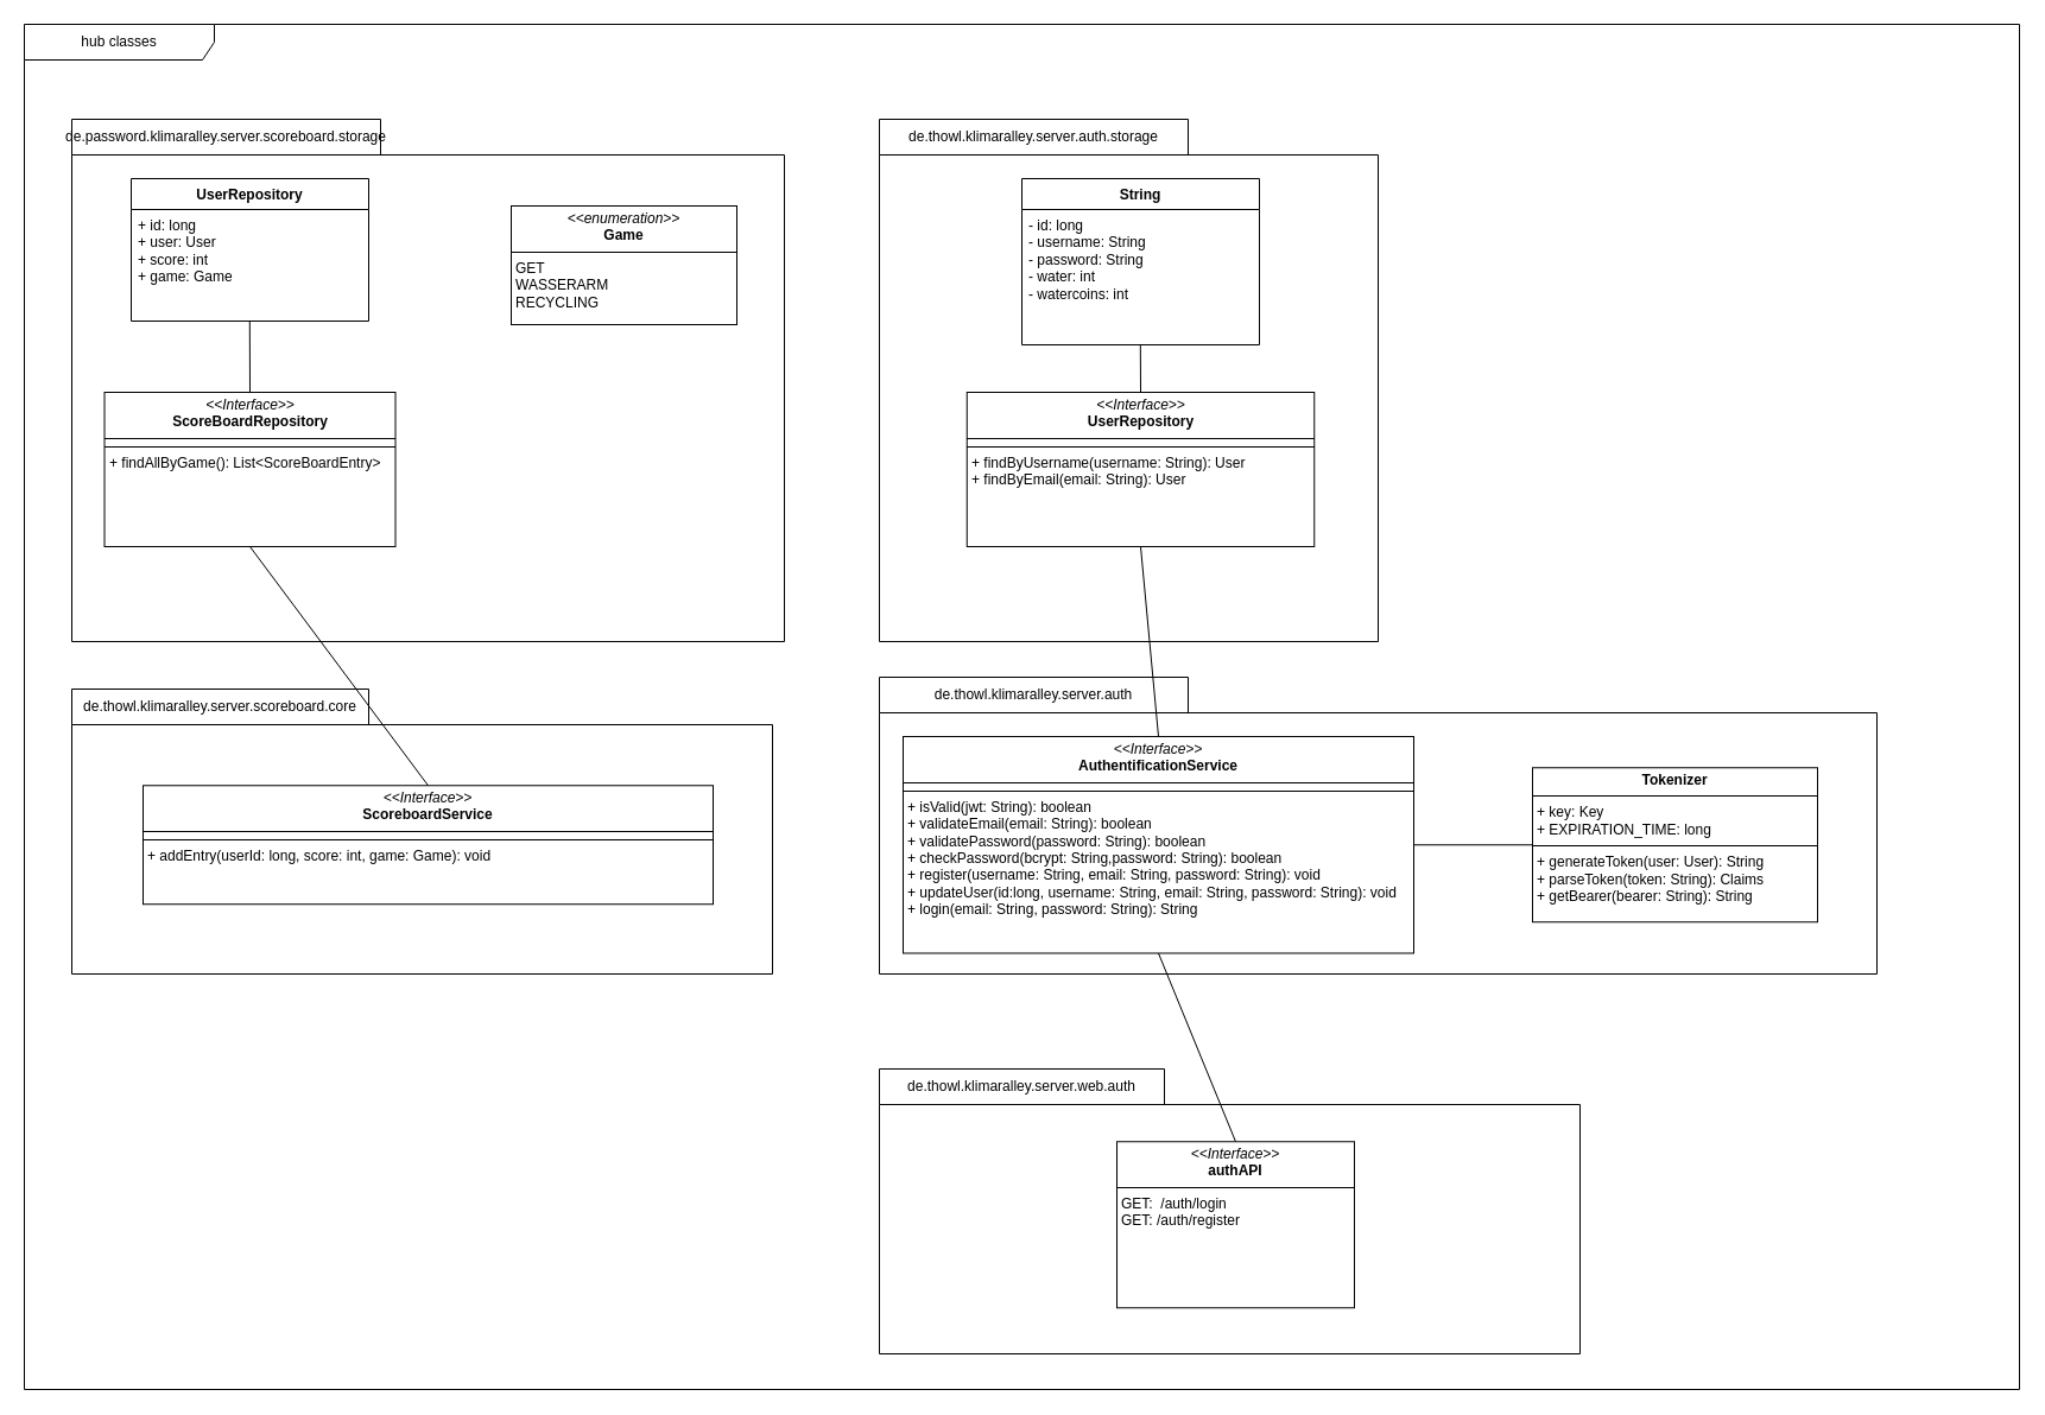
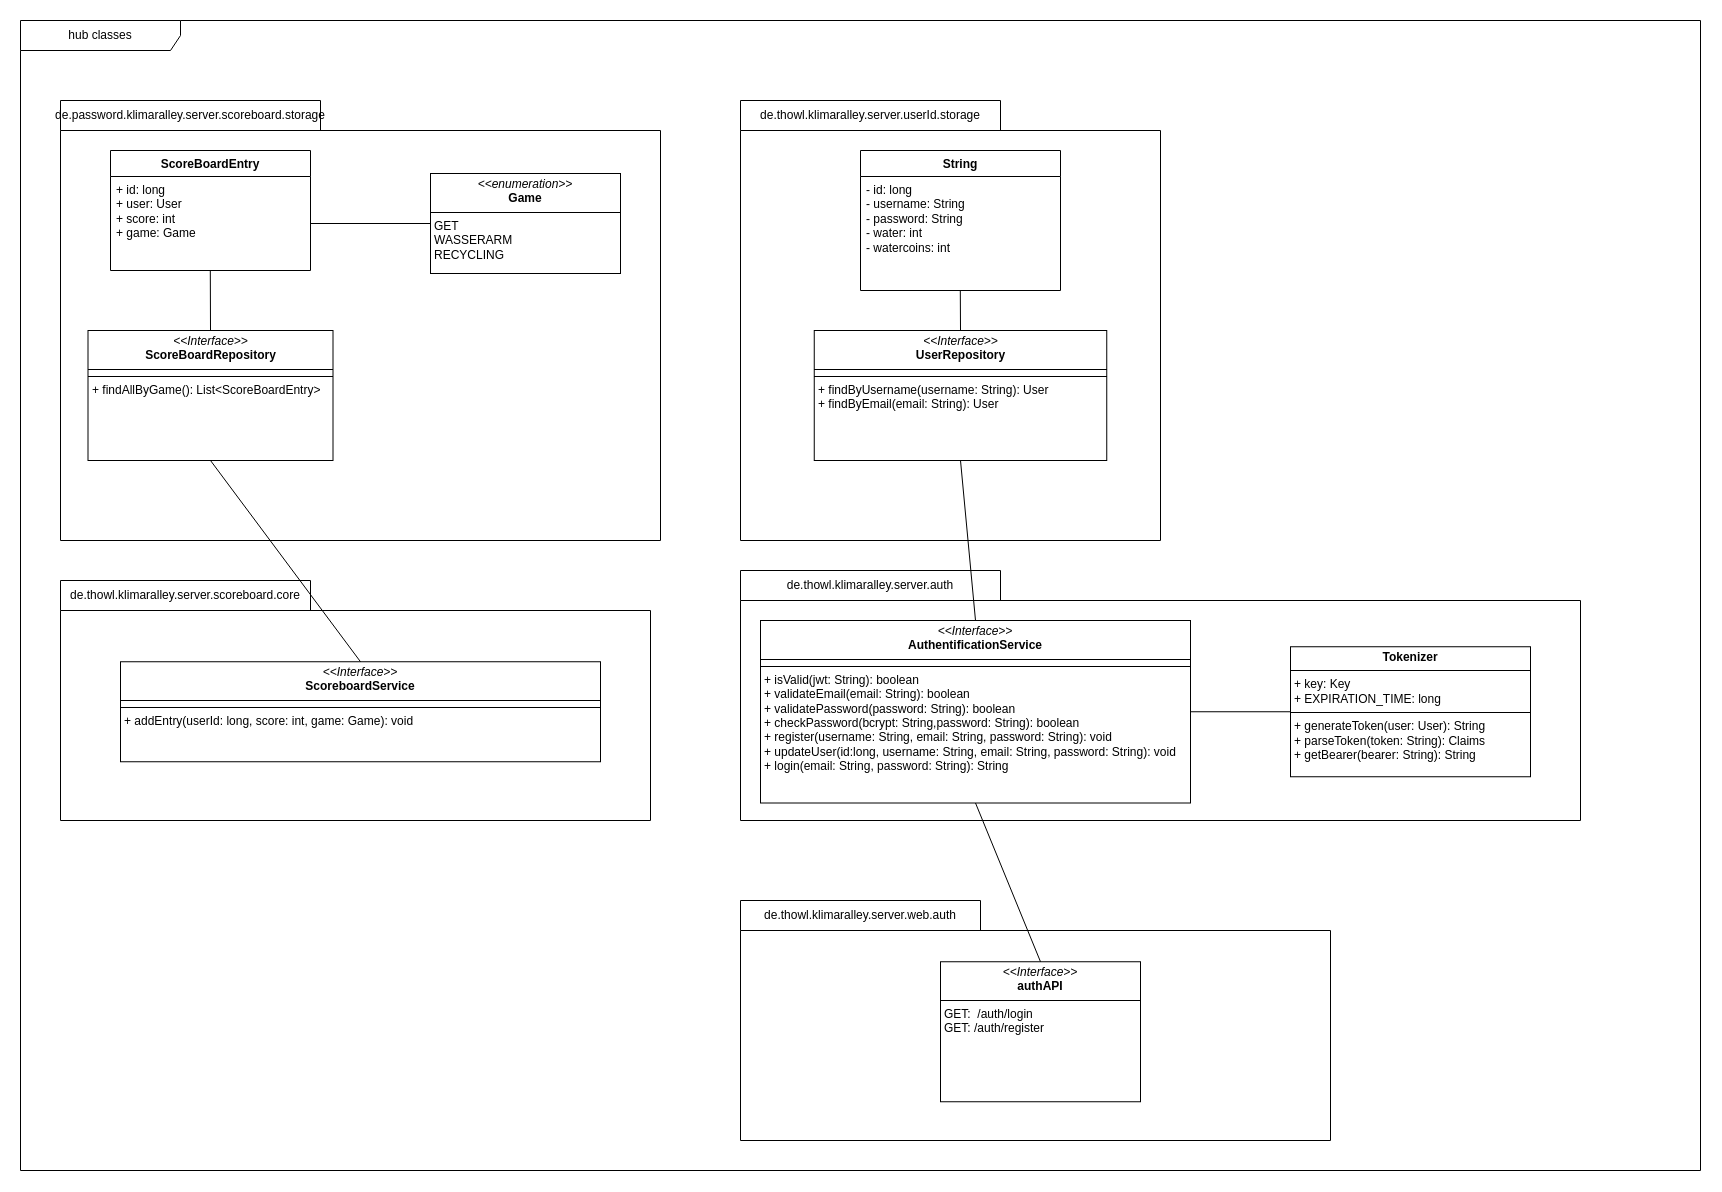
- <mxCell id="9" value="&lt;span style=&quot;font-weight: 400;&quot;&gt;de.thowl.klimaralley.server.auth.storage&lt;/span&gt;" style="shape=folder;fontStyle=1;tabWidth=260;tabHeight=30;tabPosition=left;html=1;boundedLbl=1;labelInHeader=1;container=1;collapsible=0;recursiveResize=0;whiteSpace=wrap;" parent="2" vertex="1"><mxGeometry x="720" y="80" width="420" height="440" as="geometry" /></mxCell>
+ <mxCell id="9" value="&lt;span style=&quot;font-weight: 400;&quot;&gt;de.thowl.klimaralley.server.userId.storage&lt;/span&gt;" style="shape=folder;fontStyle=1;tabWidth=260;tabHeight=30;tabPosition=left;html=1;boundedLbl=1;labelInHeader=1;container=1;collapsible=0;recursiveResize=0;whiteSpace=wrap;" parent="2" vertex="1"><mxGeometry x="720" y="80" width="420" height="440" as="geometry" /></mxCell>
- <mxCell id="16" value="&lt;div&gt;UserRepository&lt;/div&gt;" style="swimlane;fontStyle=1;align=center;verticalAlign=top;childLayout=stackLayout;horizontal=1;startSize=26;horizontalStack=0;resizeParent=1;resizeParentMax=0;resizeLast=0;collapsible=1;marginBottom=0;whiteSpace=wrap;html=1;" parent="15" vertex="1"><mxGeometry x="50" y="50" width="200" height="120" as="geometry"><mxRectangle x="440" y="640" width="110" height="30" as="alternateBounds" /></mxGeometry></mxCell>
+ <mxCell id="16" value="&lt;div&gt;ScoreBoardEntry&lt;/div&gt;" style="swimlane;fontStyle=1;align=center;verticalAlign=top;childLayout=stackLayout;horizontal=1;startSize=26;horizontalStack=0;resizeParent=1;resizeParentMax=0;resizeLast=0;collapsible=1;marginBottom=0;whiteSpace=wrap;html=1;" parent="15" vertex="1"><mxGeometry x="50" y="50" width="200" height="120" as="geometry"><mxRectangle x="440" y="640" width="110" height="30" as="alternateBounds" /></mxGeometry></mxCell>
+ <mxCell id="21" value="" style="endArrow=none;html=1;rounded=0;exitX=1;exitY=0.5;exitDx=0;exitDy=0;entryX=0;entryY=0.5;entryDx=0;entryDy=0;" parent="15" source="17" target="20" edge="1"><mxGeometry width="50" height="50" relative="1" as="geometry"><mxPoint x="390" y="160" as="sourcePoint" /><mxPoint x="440" y="110" as="targetPoint" /></mxGeometry></mxCell>
